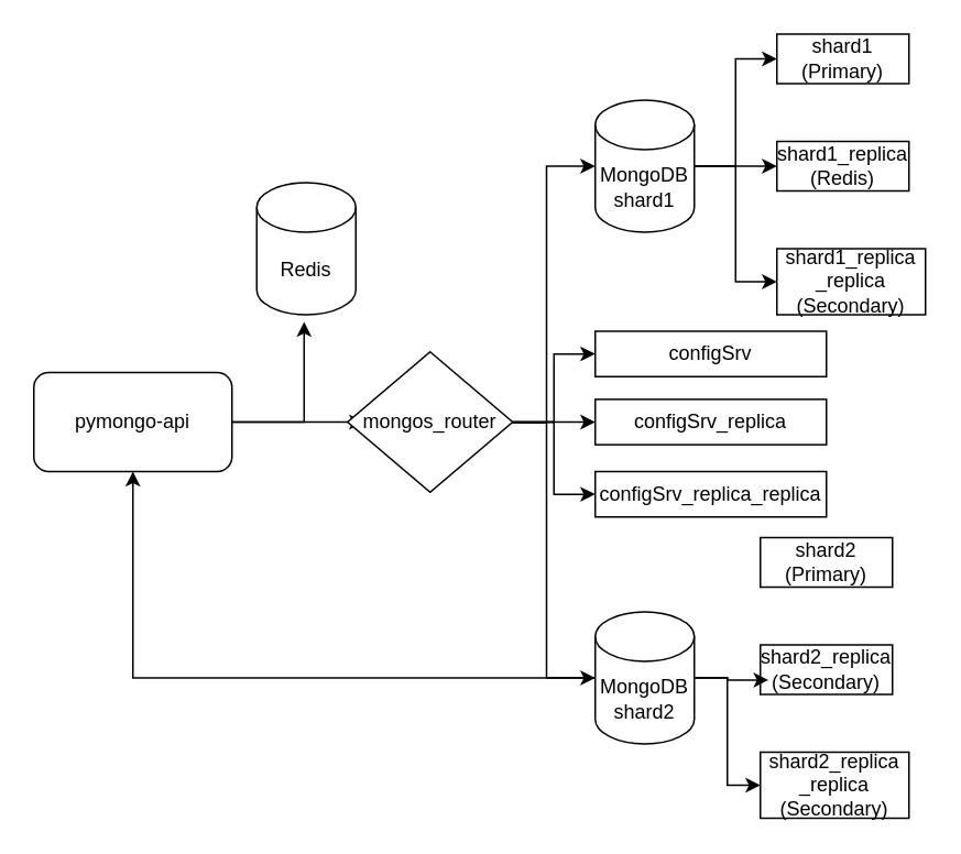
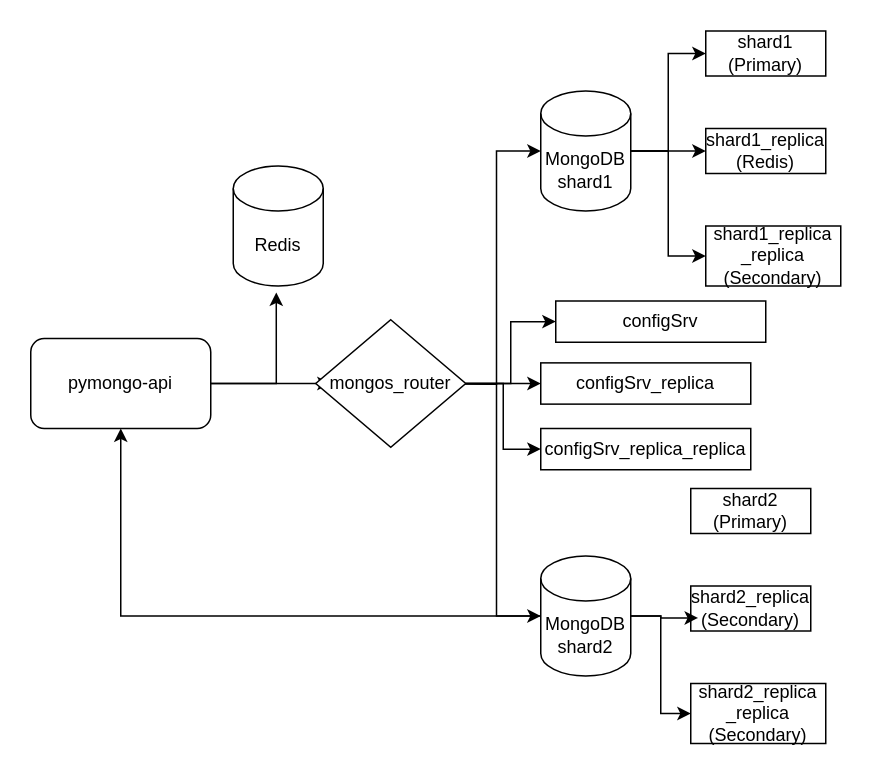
- <mxCell id="24" value="configSrv" style="rounded=0;whiteSpace=wrap;html=1;" vertex="1" parent="1"><mxGeometry x="360" y="200" width="140" height="27.5" as="geometry" /></mxCell>
+ <mxCell id="24" value="configSrv" style="rounded=0;whiteSpace=wrap;html=1;" vertex="1" parent="1"><mxGeometry x="370" y="200" width="140" height="27.5" as="geometry" /></mxCell>
